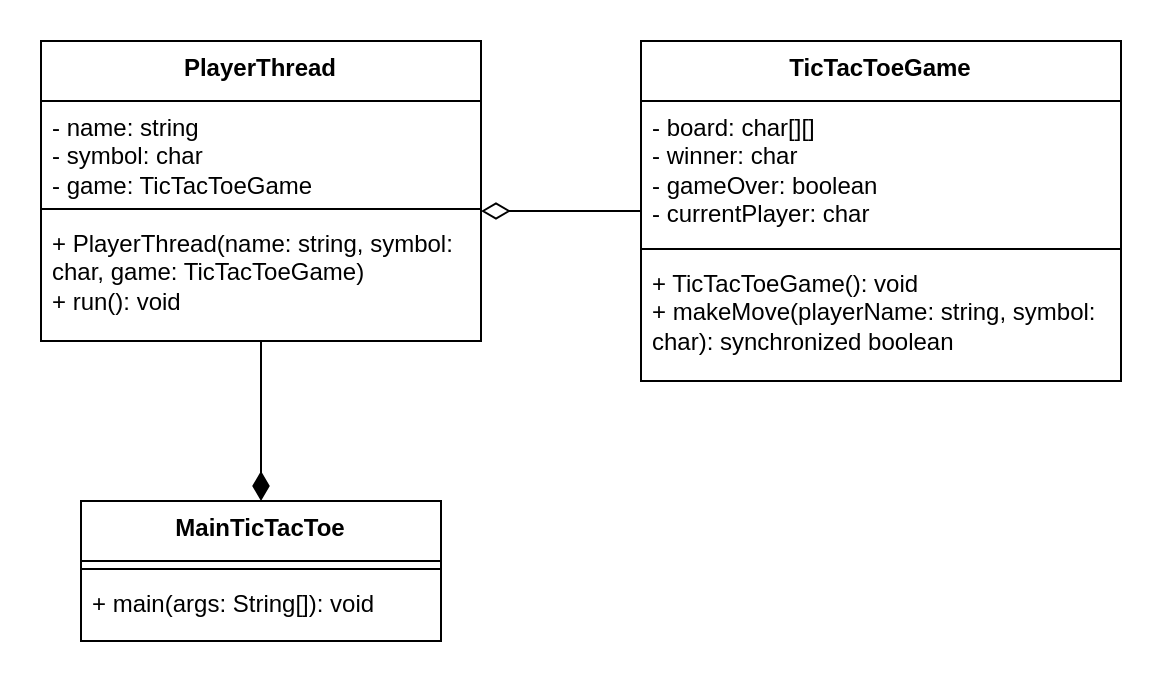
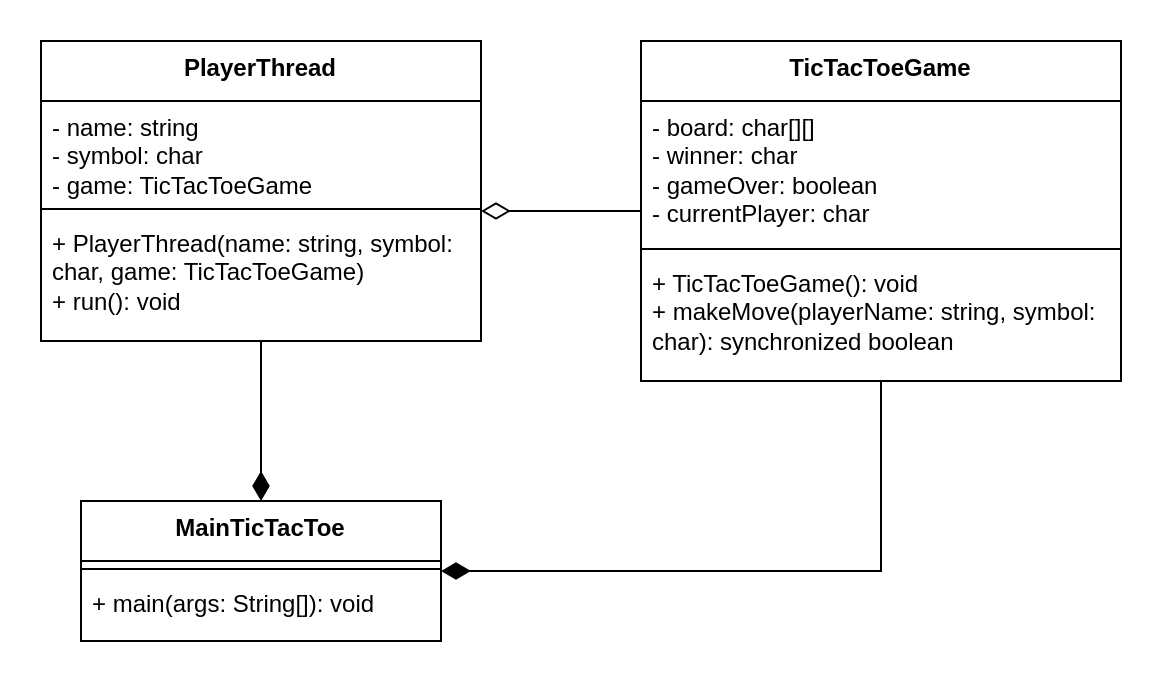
+ <mxCell id="9" style="edgeStyle=orthogonalEdgeStyle;rounded=0;orthogonalLoop=1;jettySize=auto;html=1;entryX=1;entryY=0.5;entryDx=0;entryDy=0;endArrow=diamondThin;endFill=1;endSize=12;" edge="1" parent="1" source="10" target="6"><mxGeometry relative="1" as="geometry"><Array as="points"><mxPoint x="440" y="285" /></Array></mxGeometry></mxCell>
